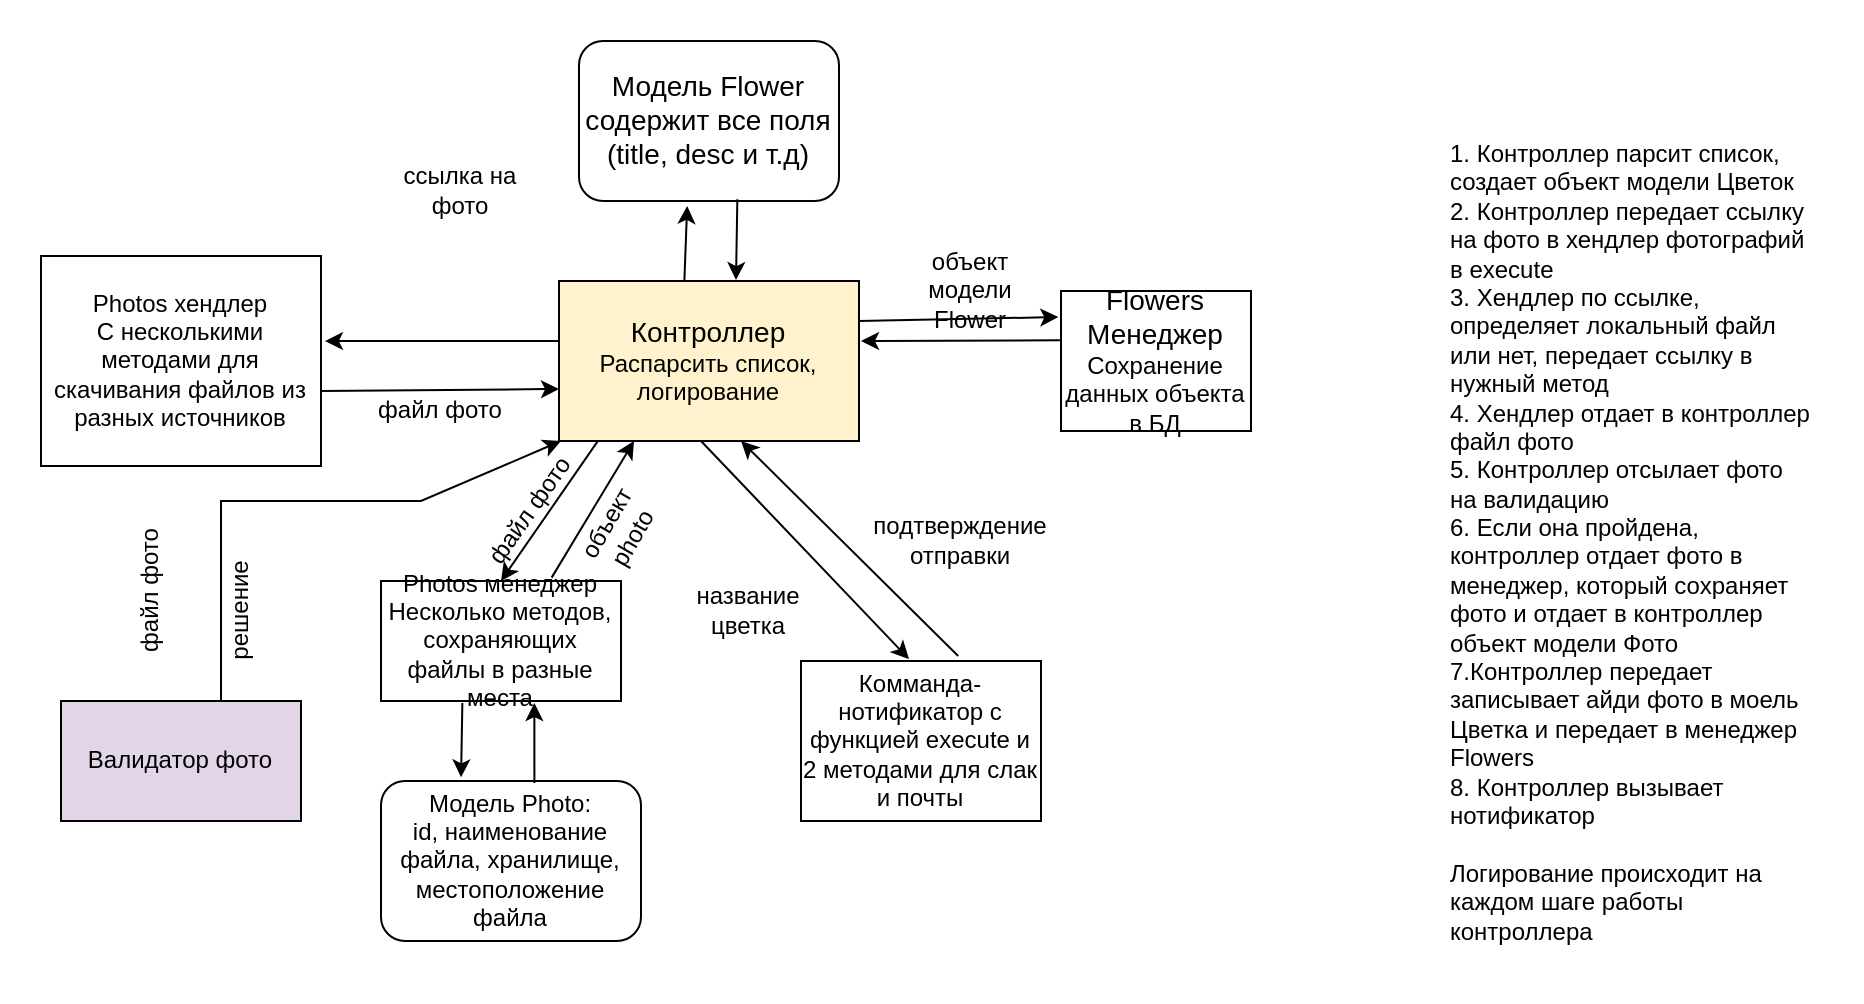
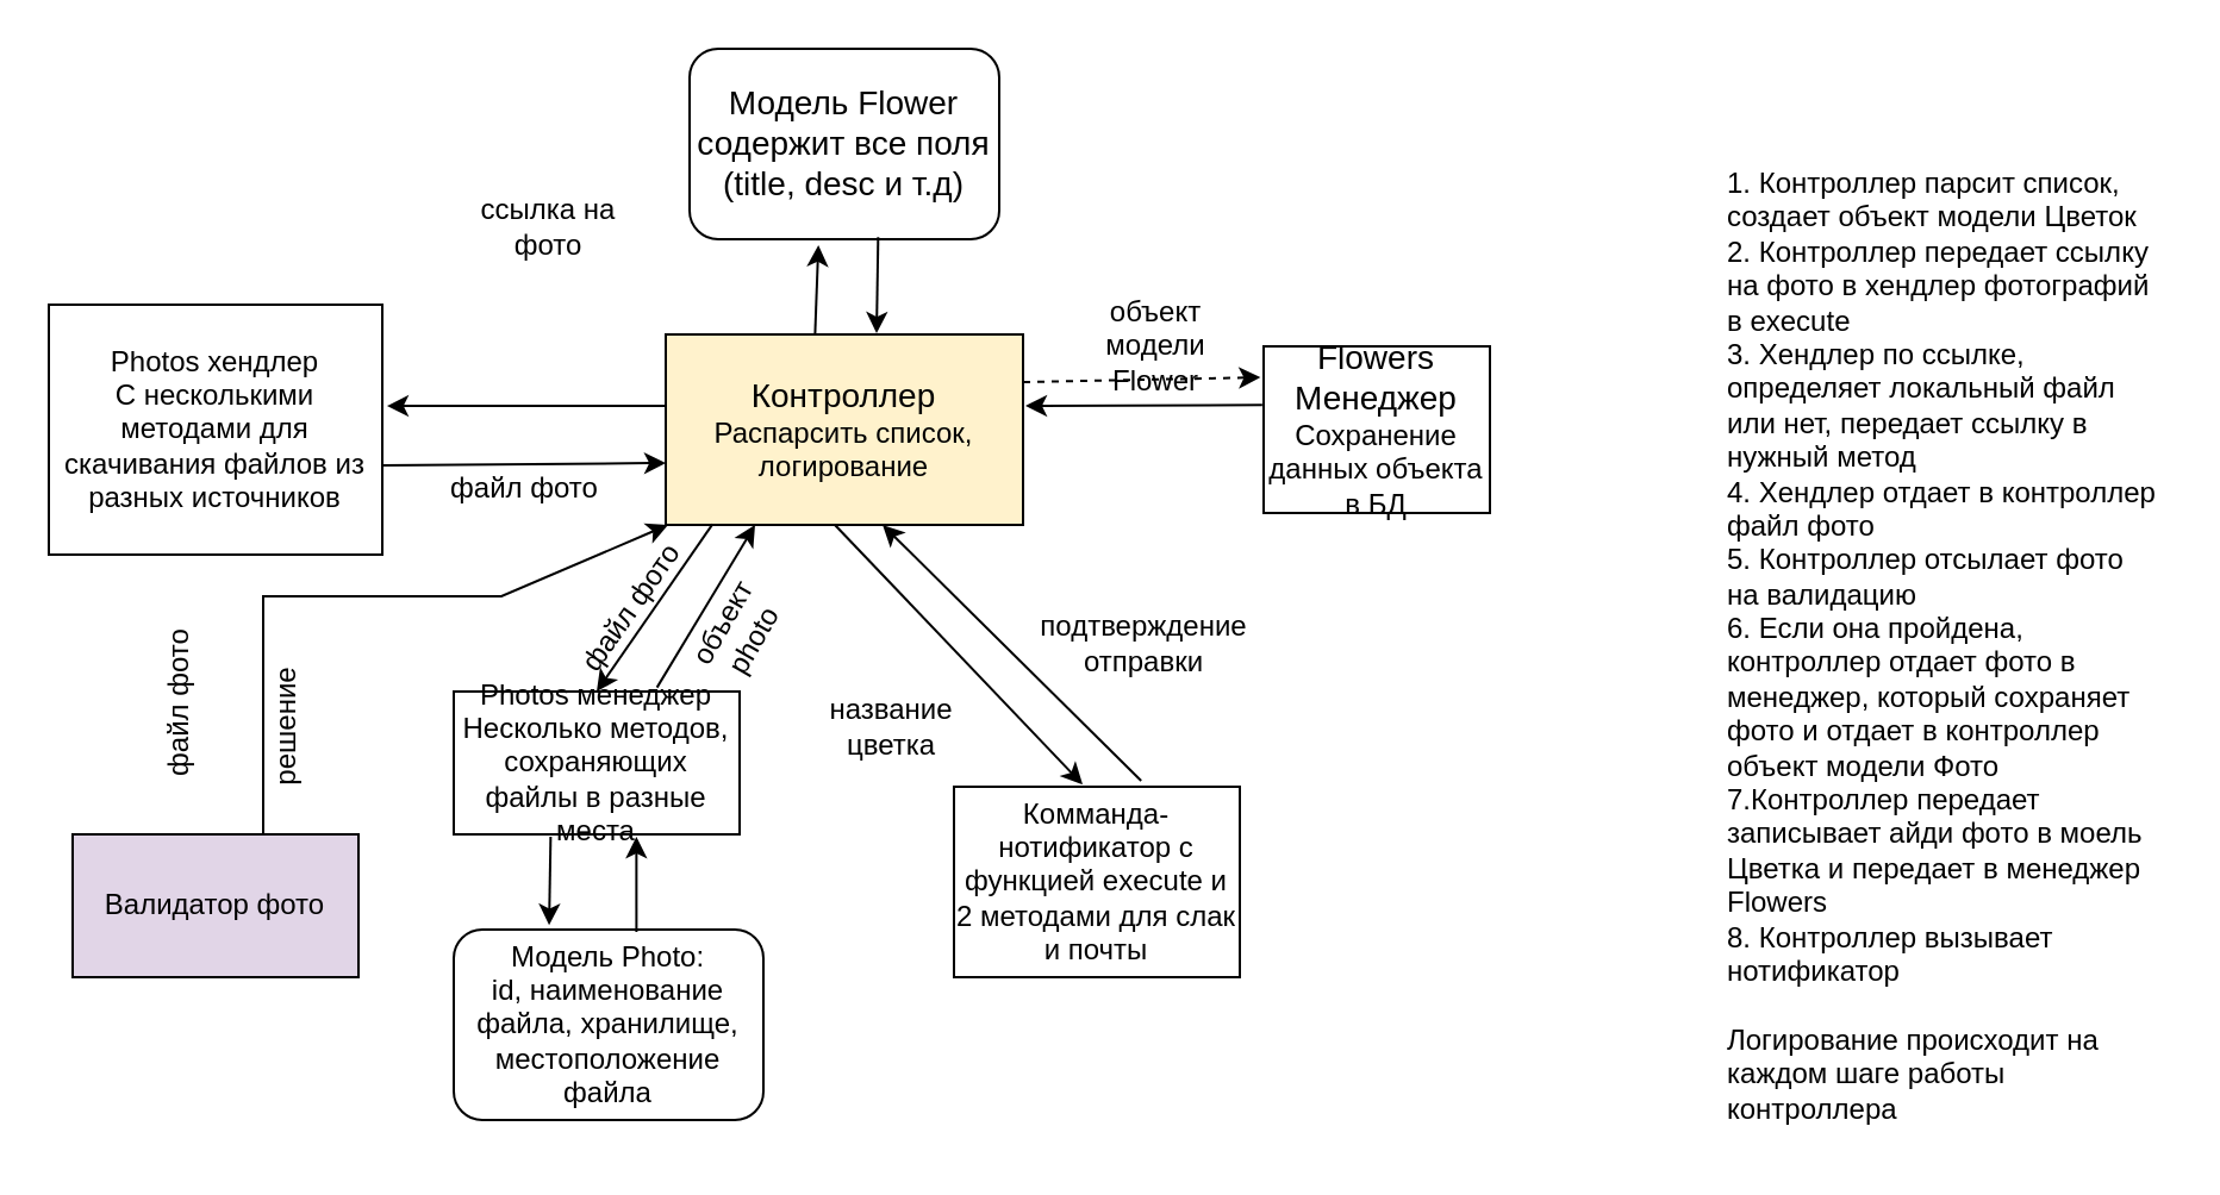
- <mxCell id="7" value="" style="endArrow=classic;html=1;rounded=0;fontSize=12;entryX=-0.014;entryY=0.186;entryDx=0;entryDy=0;entryPerimeter=0;exitX=1;exitY=0.25;exitDx=0;exitDy=0;" edge="1" parent="1" source="2" target="6"><mxGeometry width="50" height="50" relative="1" as="geometry"><mxPoint x="429" y="170" as="sourcePoint" /><mxPoint x="479" y="120" as="targetPoint" /></mxGeometry></mxCell>
+ <mxCell id="7" value="" style="endArrow=classic;html=1;rounded=0;fontSize=12;entryX=-0.014;entryY=0.186;entryDx=0;entryDy=0;entryPerimeter=0;exitX=1;exitY=0.25;exitDx=0;exitDy=0;dashed=1;" edge="1" parent="1" source="2" target="6"><mxGeometry width="50" height="50" relative="1" as="geometry"><mxPoint x="429" y="170" as="sourcePoint" /><mxPoint x="479" y="120" as="targetPoint" /></mxGeometry></mxCell>
